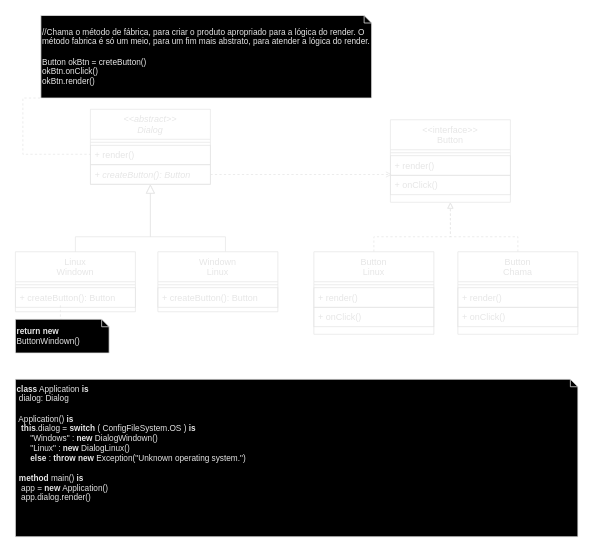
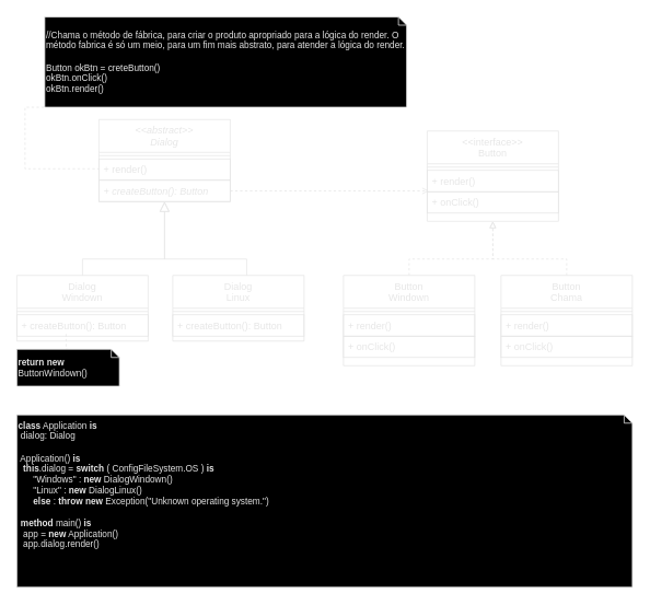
- <mxCell id="6" value="Linux&#10;Windown" style="swimlane;fontStyle=0;align=center;verticalAlign=top;childLayout=stackLayout;horizontal=1;startSize=40;horizontalStack=0;resizeParent=1;resizeLast=0;collapsible=1;marginBottom=0;rounded=0;shadow=0;strokeWidth=1;strokeColor=#E6E6E6;fontColor=#E6E6E6;" parent="1" vertex="1"><mxGeometry x="20" y="335" width="160" height="80" as="geometry"><mxRectangle x="130" y="380" width="160" height="26" as="alternateBounds" /></mxGeometry></mxCell>
+ <mxCell id="6" value="Dialog&#10;Windown" style="swimlane;fontStyle=0;align=center;verticalAlign=top;childLayout=stackLayout;horizontal=1;startSize=40;horizontalStack=0;resizeParent=1;resizeLast=0;collapsible=1;marginBottom=0;rounded=0;shadow=0;strokeWidth=1;strokeColor=#E6E6E6;fontColor=#E6E6E6;" parent="1" vertex="1"><mxGeometry x="20" y="335" width="160" height="80" as="geometry"><mxRectangle x="130" y="380" width="160" height="26" as="alternateBounds" /></mxGeometry></mxCell>
- <mxCell id="26" value="Windown&#10;Linux" style="swimlane;fontStyle=0;align=center;verticalAlign=top;childLayout=stackLayout;horizontal=1;startSize=40;horizontalStack=0;resizeParent=1;resizeLast=0;collapsible=1;marginBottom=0;rounded=0;shadow=0;strokeWidth=1;strokeColor=#E6E6E6;fontColor=#E6E6E6;" parent="1" vertex="1"><mxGeometry x="210" y="335" width="160" height="80" as="geometry"><mxRectangle x="130" y="380" width="160" height="26" as="alternateBounds" /></mxGeometry></mxCell>
+ <mxCell id="26" value="Dialog&#10;Linux" style="swimlane;fontStyle=0;align=center;verticalAlign=top;childLayout=stackLayout;horizontal=1;startSize=40;horizontalStack=0;resizeParent=1;resizeLast=0;collapsible=1;marginBottom=0;rounded=0;shadow=0;strokeWidth=1;strokeColor=#E6E6E6;fontColor=#E6E6E6;" parent="1" vertex="1"><mxGeometry x="210" y="335" width="160" height="80" as="geometry"><mxRectangle x="130" y="380" width="160" height="26" as="alternateBounds" /></mxGeometry></mxCell>
- <mxCell id="17" value="Button&#10;Linux" style="swimlane;fontStyle=0;align=center;verticalAlign=top;childLayout=stackLayout;horizontal=1;startSize=40;horizontalStack=0;resizeParent=1;resizeLast=0;collapsible=1;marginBottom=0;rounded=0;shadow=0;strokeWidth=1;fontColor=#E6E6E6;strokeColor=#E6E6E6;" parent="1" vertex="1"><mxGeometry x="418" y="335" width="160" height="110" as="geometry"><mxRectangle x="550" y="140" width="160" height="26" as="alternateBounds" /></mxGeometry></mxCell>
+ <mxCell id="17" value="Button&#10;Windown" style="swimlane;fontStyle=0;align=center;verticalAlign=top;childLayout=stackLayout;horizontal=1;startSize=40;horizontalStack=0;resizeParent=1;resizeLast=0;collapsible=1;marginBottom=0;rounded=0;shadow=0;strokeWidth=1;fontColor=#E6E6E6;strokeColor=#E6E6E6;" parent="1" vertex="1"><mxGeometry x="418" y="335" width="160" height="110" as="geometry"><mxRectangle x="550" y="140" width="160" height="26" as="alternateBounds" /></mxGeometry></mxCell>
